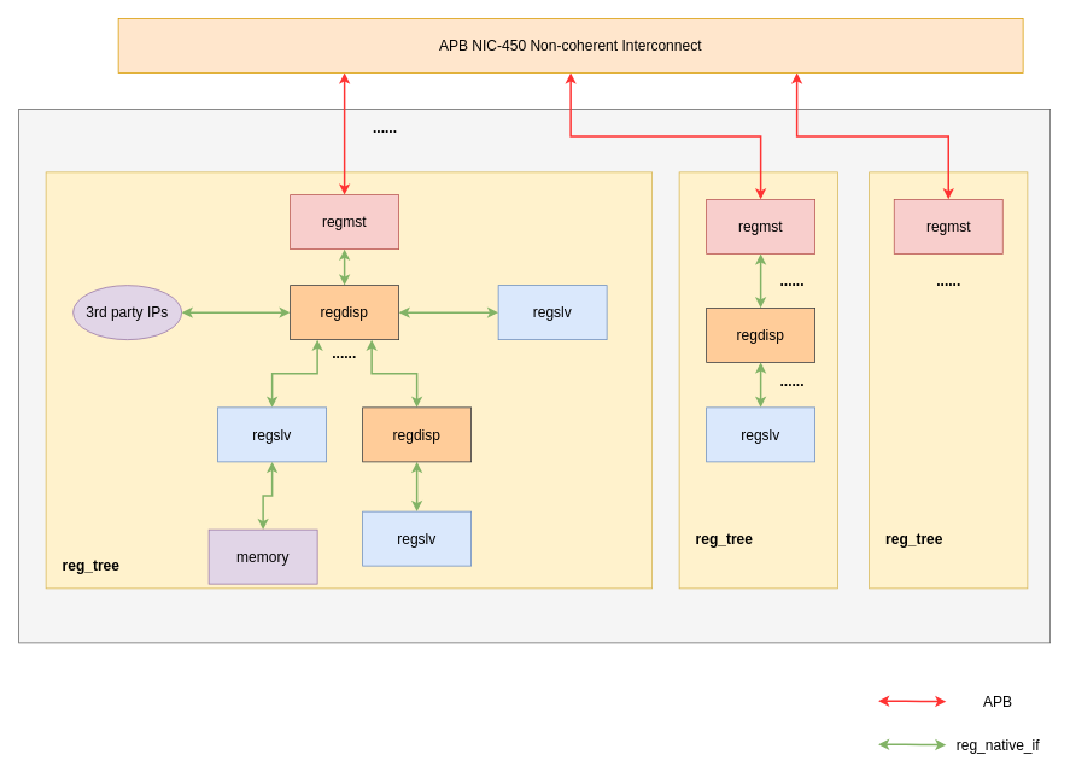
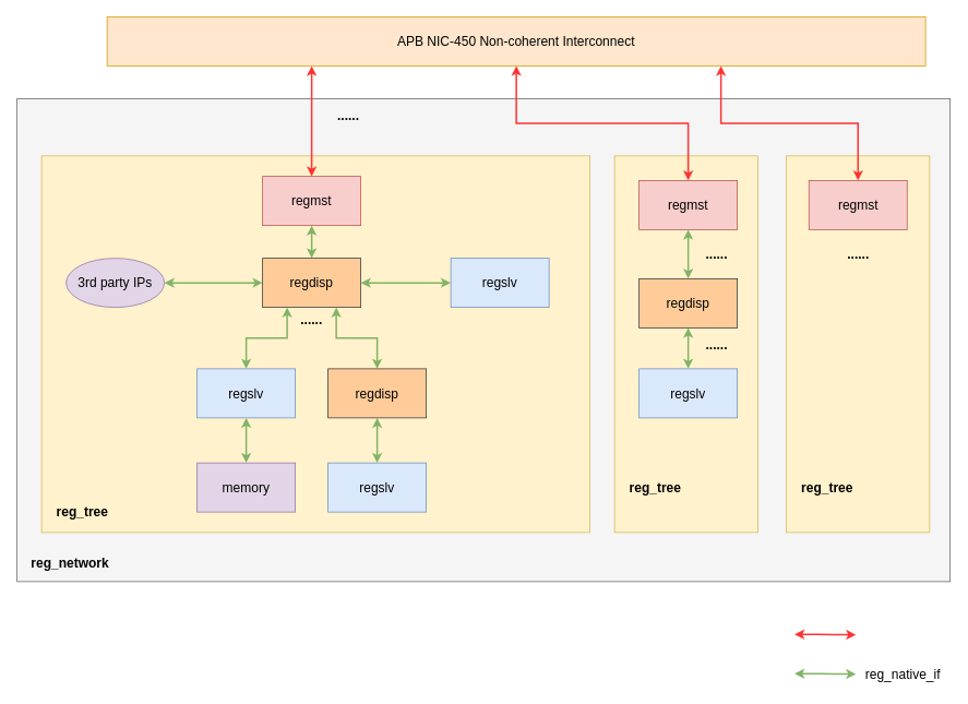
- <mxCell id="35" value="memory" style="rounded=0;whiteSpace=wrap;html=1;fontStyle=0;fontSize=16;fillColor=#e1d5e7;strokeColor=#9673a6;" parent="1" vertex="1"><mxGeometry x="230" y="585" width="120" height="60" as="geometry" /></mxCell>
+ <mxCell id="35" value="memory" style="rounded=0;whiteSpace=wrap;html=1;fontStyle=0;fontSize=16;fillColor=#e1d5e7;strokeColor=#9673a6;" parent="1" vertex="1"><mxGeometry x="240" y="565" width="120" height="60" as="geometry" /></mxCell>
+ <mxCell id="34" value="reg_network" style="text;html=1;strokeColor=none;fillColor=none;align=center;verticalAlign=middle;whiteSpace=wrap;rounded=0;fontSize=16;fontStyle=1" parent="1" vertex="1"><mxGeometry x="30" y="672" width="110" height="30" as="geometry" /></mxCell>
- <mxCell id="28" value="APB" style="text;html=1;strokeColor=none;fillColor=none;align=center;verticalAlign=middle;whiteSpace=wrap;rounded=0;fontSize=16;" parent="26" vertex="1"><mxGeometry x="45" width="115" height="30" as="geometry" /></mxCell>
